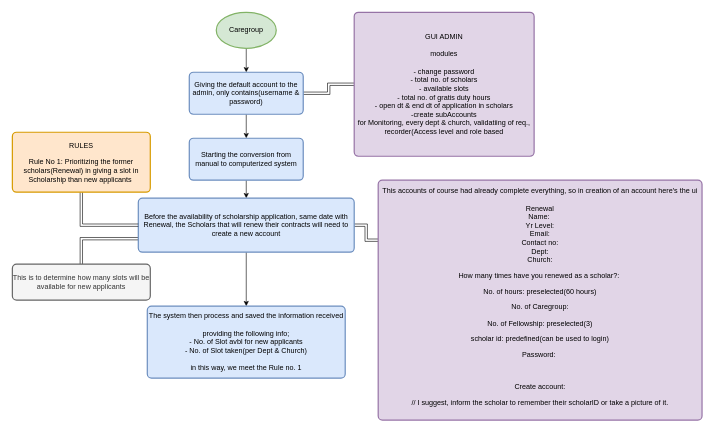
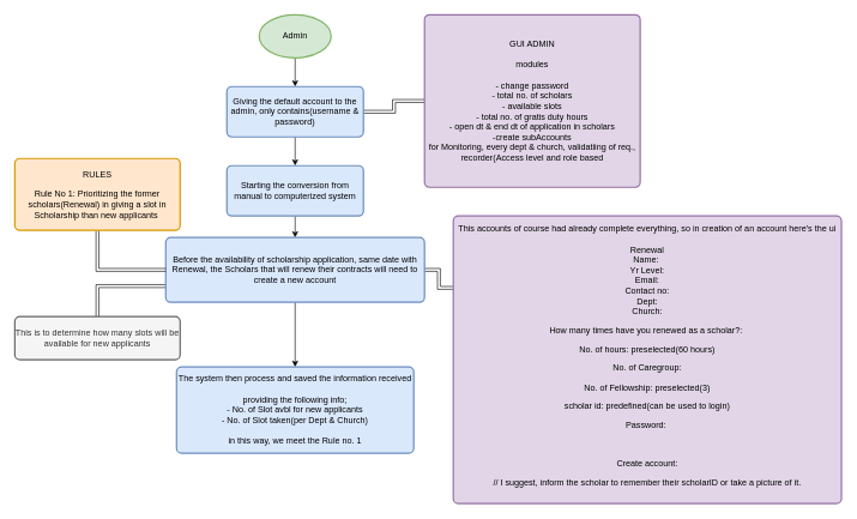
- <mxCell id="3" value="Caregroup" style="strokeWidth=2;html=1;shape=mxgraph.flowchart.start_1;whiteSpace=wrap;fillColor=#d5e8d4;strokeColor=#82b366;" vertex="1" parent="1"><mxGeometry x="360" y="20" width="100" height="60" as="geometry" /></mxCell>
+ <mxCell id="3" value="Admin" style="strokeWidth=2;html=1;shape=mxgraph.flowchart.start_1;whiteSpace=wrap;fillColor=#d5e8d4;strokeColor=#82b366;" vertex="1" parent="1"><mxGeometry x="360" y="20" width="100" height="60" as="geometry" /></mxCell>
